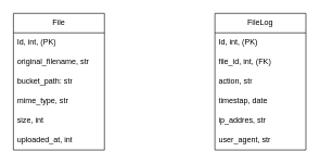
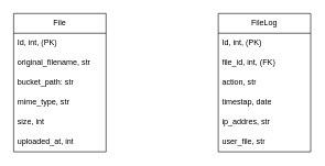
- <mxCell id="15" value="user_agent, str" style="text;strokeColor=none;fillColor=none;align=left;verticalAlign=middle;spacingLeft=4;spacingRight=4;overflow=hidden;points=[[0,0.5],[1,0.5]];portConstraint=eastwest;rotatable=0;whiteSpace=wrap;html=1;" vertex="1" parent="9"><mxGeometry y="180" width="140" height="30" as="geometry" /></mxCell>
+ <mxCell id="15" value="user_file, str" style="text;strokeColor=none;fillColor=none;align=left;verticalAlign=middle;spacingLeft=4;spacingRight=4;overflow=hidden;points=[[0,0.5],[1,0.5]];portConstraint=eastwest;rotatable=0;whiteSpace=wrap;html=1;" vertex="1" parent="9"><mxGeometry y="180" width="140" height="30" as="geometry" /></mxCell>
